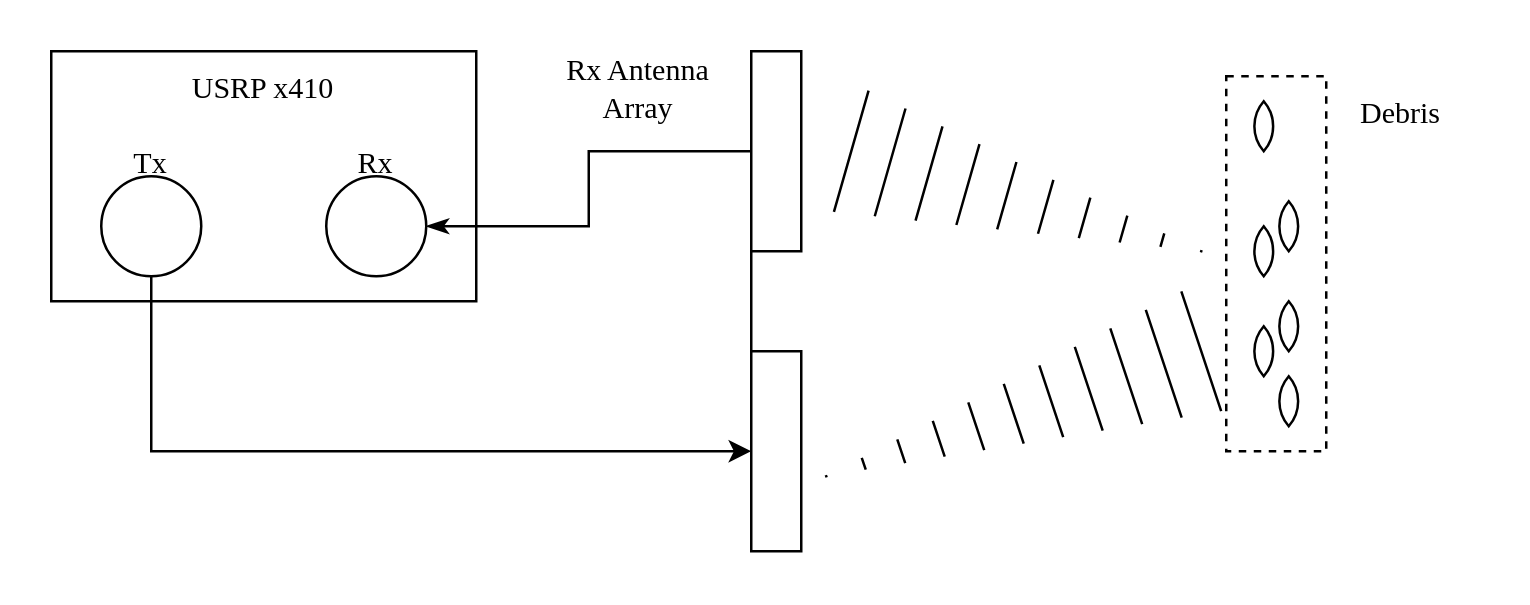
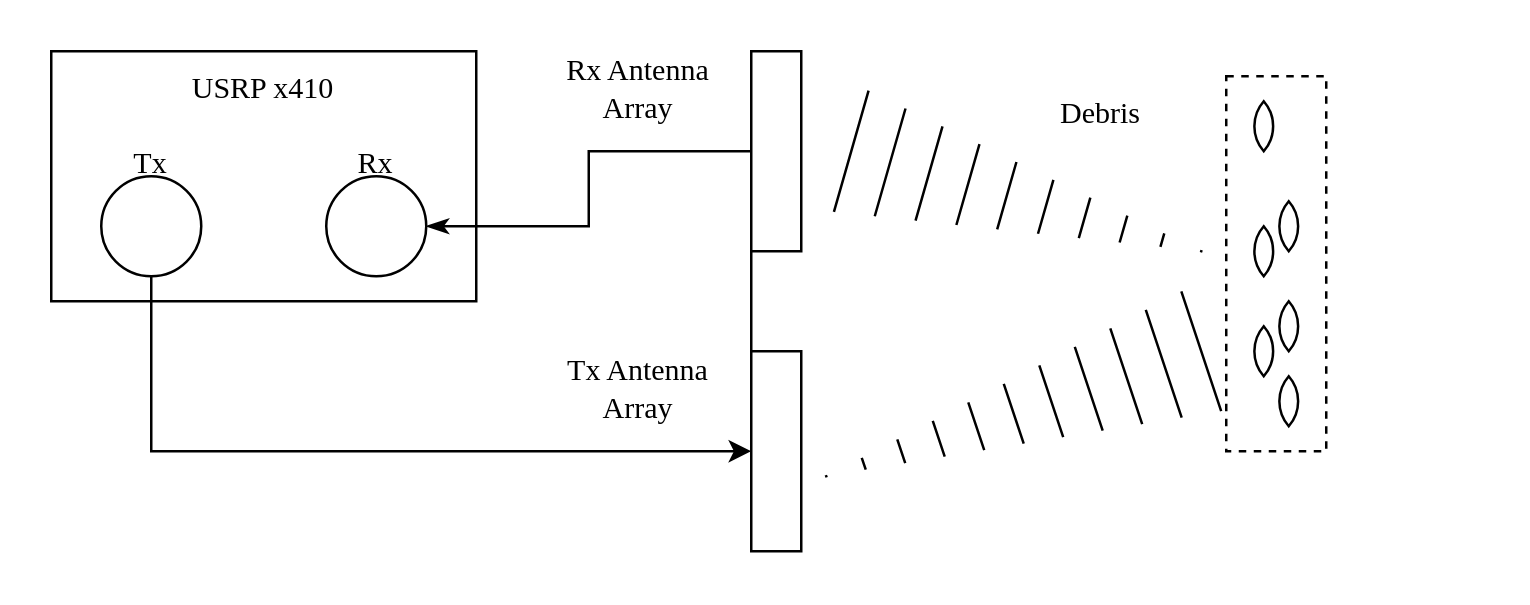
- <mxCell id="16" value="Debris" style="text;html=1;align=center;verticalAlign=middle;whiteSpace=wrap;rounded=0;fontFamily=modern;fontSource=https%3A%2F%2Fsourceforge.net%2Fprojects%2Fcm-unicode%2F;" vertex="1" parent="1"><mxGeometry x="530" y="30" width="60" height="30" as="geometry" /></mxCell>
+ <mxCell id="16" value="Debris" style="text;html=1;align=center;verticalAlign=middle;whiteSpace=wrap;rounded=0;fontFamily=modern;fontSource=https%3A%2F%2Fsourceforge.net%2Fprojects%2Fcm-unicode%2F;" vertex="1" parent="1"><mxGeometry x="410" y="30" width="60" height="30" as="geometry" /></mxCell>
+ <mxCell id="14" value="Tx Antenna Array" style="text;html=1;align=center;verticalAlign=middle;whiteSpace=wrap;rounded=0;fontFamily=modern;fontSource=https%3A%2F%2Fsourceforge.net%2Fprojects%2Fcm-unicode%2F;" vertex="1" parent="1"><mxGeometry x="220" y="140" width="70" height="30" as="geometry" /></mxCell>
